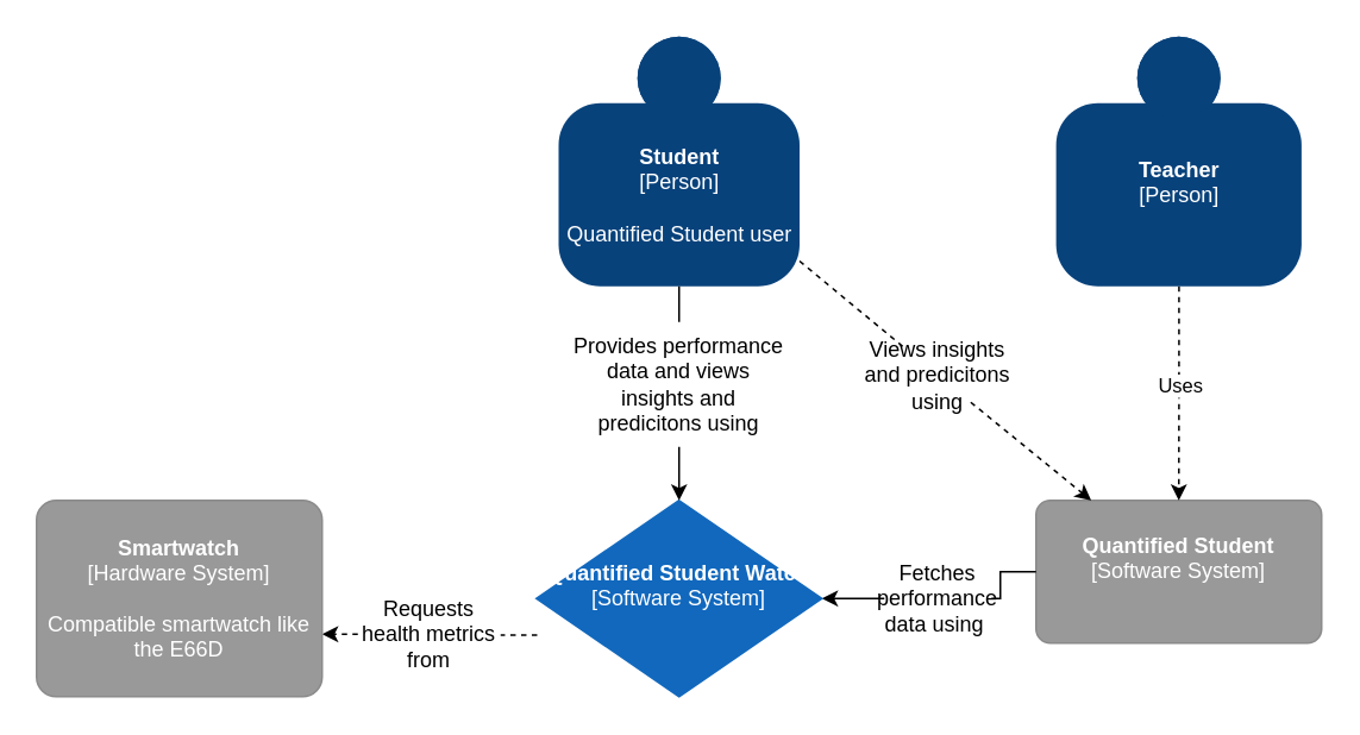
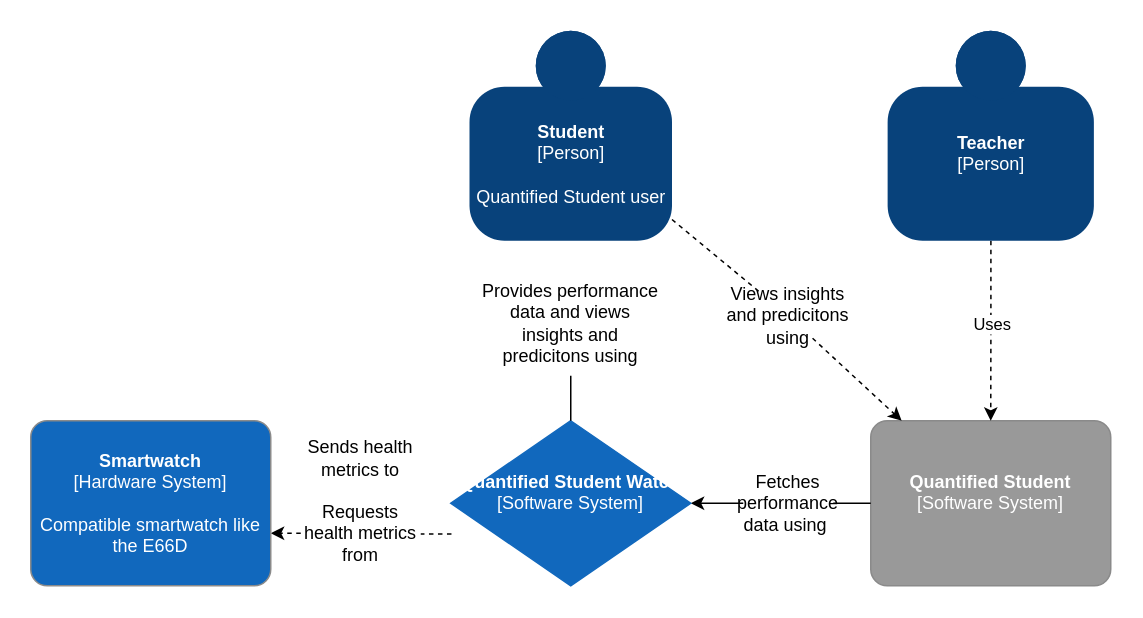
- <mxCell id="13" value="" style="edgeStyle=orthogonalEdgeStyle;rounded=0;orthogonalLoop=1;jettySize=auto;html=1;endArrow=none;" parent="1" source="7" target="12" edge="1"><mxGeometry relative="1" as="geometry"><mxPoint x="400" y="210" as="sourcePoint" /><mxPoint x="400" y="280" as="targetPoint" /></mxGeometry></mxCell>
- <mxCell id="6" style="edgeStyle=orthogonalEdgeStyle;rounded=0;orthogonalLoop=1;jettySize=auto;html=1;startArrow=none;" parent="1" source="12" target="4" edge="1"><mxGeometry relative="1" as="geometry" /></mxCell>
+ <mxCell id="6" style="edgeStyle=orthogonalEdgeStyle;rounded=0;orthogonalLoop=1;jettySize=auto;html=1;startArrow=none;endArrow=none;" parent="1" source="12" target="4" edge="1"><mxGeometry relative="1" as="geometry" /></mxCell>
+ <mxCell id="19" value="Sends health metrics to" style="text;html=1;strokeColor=none;fillColor=none;align=center;verticalAlign=middle;whiteSpace=wrap;rounded=0;" parent="1" vertex="1"><mxGeometry x="200" y="290" width="80" height="30" as="geometry" /></mxCell>
- <mxCell id="5" value="&lt;b&gt;Quantified Student&lt;/b&gt;&lt;div&gt;[Software System]&lt;/div&gt;&lt;br&gt;&lt;div&gt;&lt;/div&gt;" style="rounded=1;whiteSpace=wrap;html=1;labelBackgroundColor=none;fillColor=#999999;fontColor=#ffffff;align=center;arcSize=10;strokeColor=#8A8A8A;metaEdit=1;metaData={&quot;c4Type&quot;:{&quot;editable&quot;:false}};points=[[0.25,0,0],[0.5,0,0],[0.75,0,0],[1,0.25,0],[1,0.5,0],[1,0.75,0],[0.75,1,0],[0.5,1,0],[0.25,1,0],[0,0.75,0],[0,0.5,0],[0,0.25,0]];" parent="1" vertex="1"><mxGeometry x="580" y="280" width="160" height="80" as="geometry" /></mxCell>
+ <mxCell id="5" value="&lt;b&gt;Quantified Student&lt;/b&gt;&lt;div&gt;[Software System]&lt;/div&gt;&lt;br&gt;&lt;div&gt;&lt;/div&gt;" style="rounded=1;whiteSpace=wrap;html=1;labelBackgroundColor=none;fillColor=#999999;fontColor=#ffffff;align=center;arcSize=10;strokeColor=#8A8A8A;metaEdit=1;metaData={&quot;c4Type&quot;:{&quot;editable&quot;:false}};points=[[0.25,0,0],[0.5,0,0],[0.75,0,0],[1,0.25,0],[1,0.5,0],[1,0.75,0],[0.75,1,0],[0.5,1,0],[0.25,1,0],[0,0.75,0],[0,0.5,0],[0,0.25,0]];" parent="1" vertex="1"><mxGeometry x="580" y="280" width="160" height="110.0" as="geometry" /></mxCell>
- <mxCell id="18" value="&lt;b&gt;Smartwatch&lt;/b&gt;&lt;div&gt;[Hardware System]&lt;/div&gt;&lt;br&gt;&lt;div&gt;Compatible smartwatch like the E66D&lt;/div&gt;" style="rounded=1;whiteSpace=wrap;html=1;labelBackgroundColor=none;fillColor=#999999;fontColor=#ffffff;align=center;arcSize=10;strokeColor=#8A8A8A;metaEdit=1;metaData={&quot;c4Type&quot;:{&quot;editable&quot;:true}};points=[[0.25,0,0],[0.5,0,0],[0.75,0,0],[1,0.25,0],[1,0.5,0],[1,0.75,0],[0.75,1,0],[0.5,1,0],[0.25,1,0],[0,0.75,0],[0,0.5,0],[0,0.25,0]];" parent="1" vertex="1"><mxGeometry y="280" width="160" height="110.0" as="geometry" x="20" /></mxCell>
+ <mxCell id="18" value="&lt;b&gt;Smartwatch&lt;/b&gt;&lt;div&gt;[Hardware System]&lt;/div&gt;&lt;br&gt;&lt;div&gt;Compatible smartwatch like the E66D&lt;/div&gt;" style="rounded=1;whiteSpace=wrap;html=1;labelBackgroundColor=none;fillColor=#1168bd;fontColor=#ffffff;align=center;arcSize=10;strokeColor=#8A8A8A;metaEdit=1;metaData={&quot;c4Type&quot;:{&quot;editable&quot;:true}};points=[[0.25,0,0],[0.5,0,0],[0.75,0,0],[1,0.25,0],[1,0.5,0],[1,0.75,0],[0.75,1,0],[0.5,1,0],[0.25,1,0],[0,0.75,0],[0,0.5,0],[0,0.25,0]];" parent="1" vertex="1"><mxGeometry y="280" width="160" height="110.0" as="geometry" x="20" /></mxCell>
